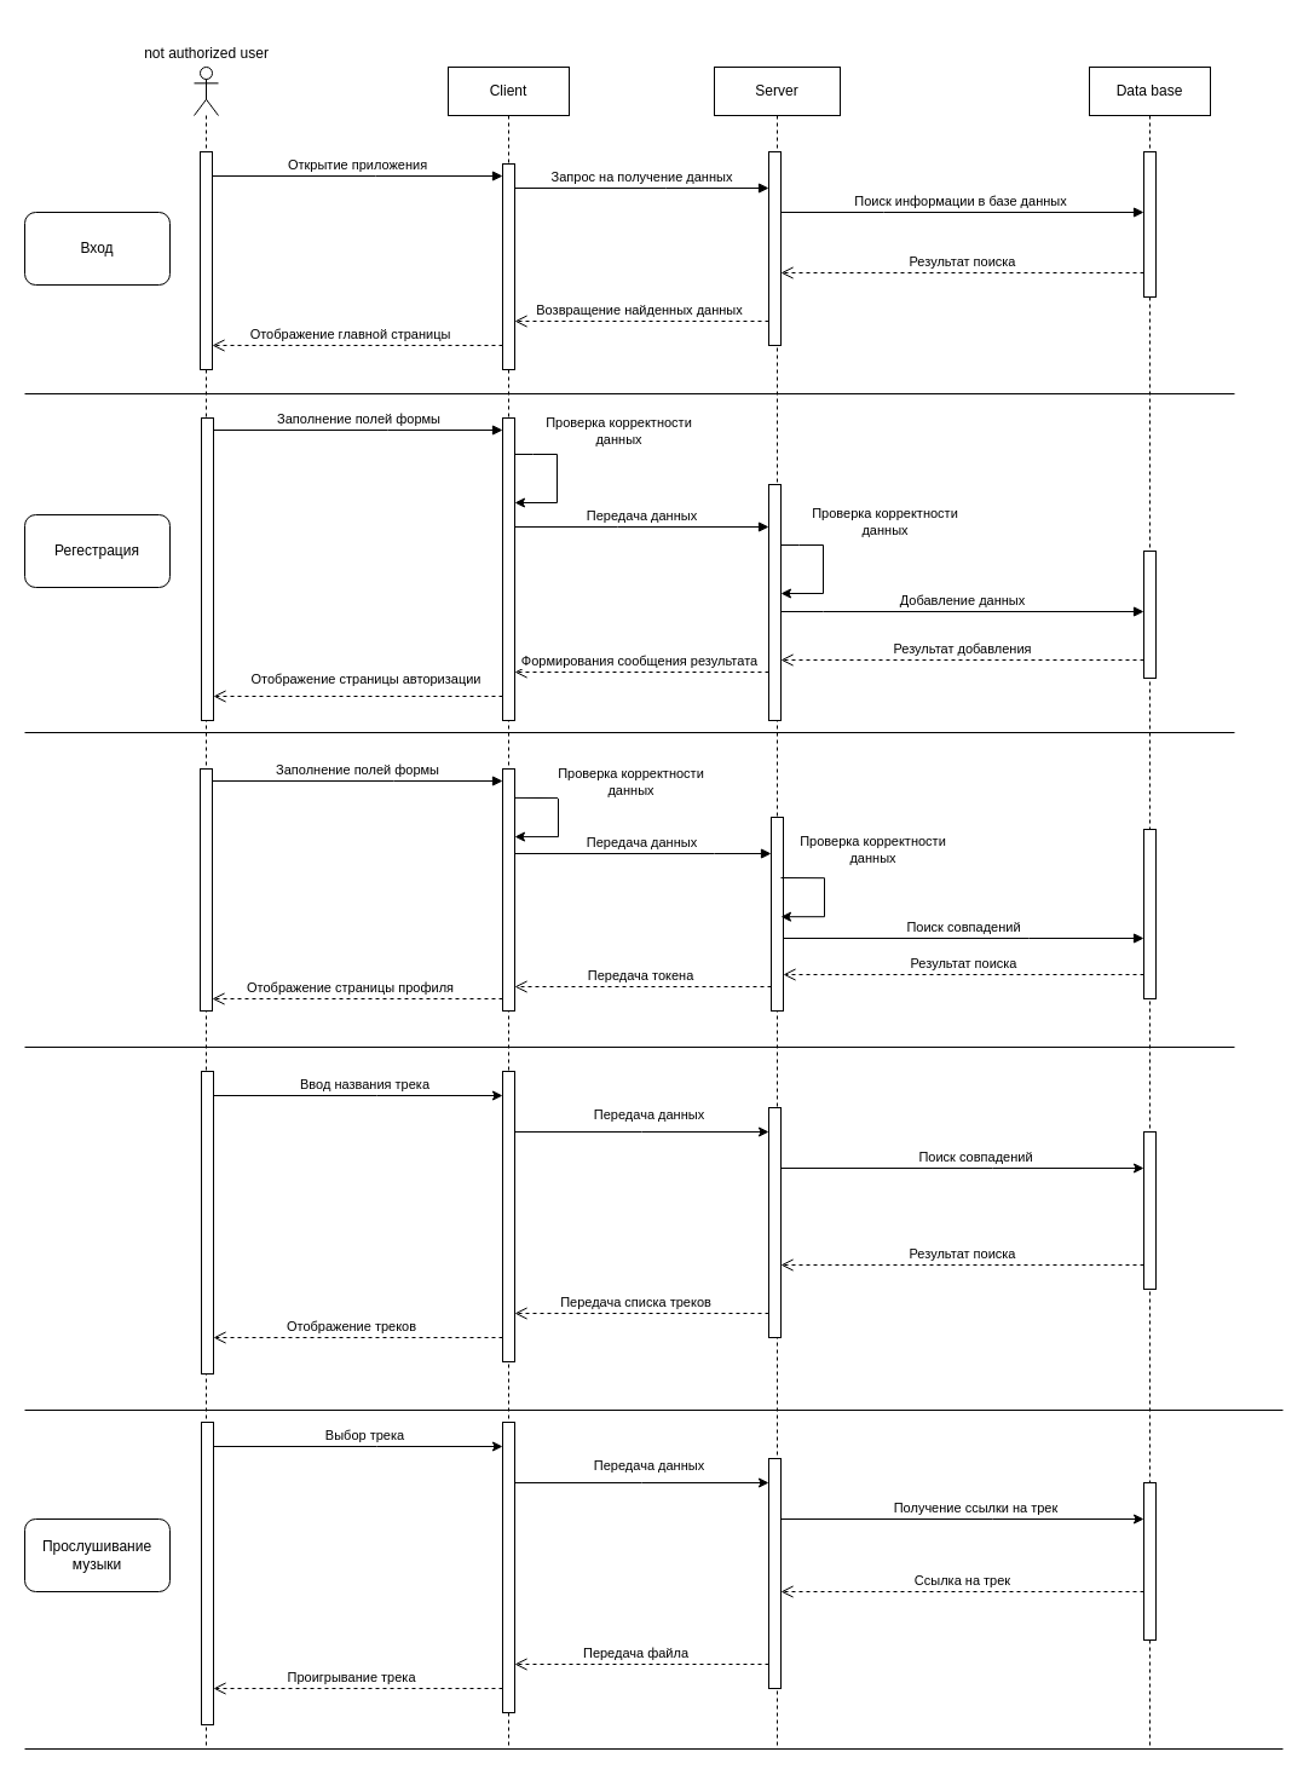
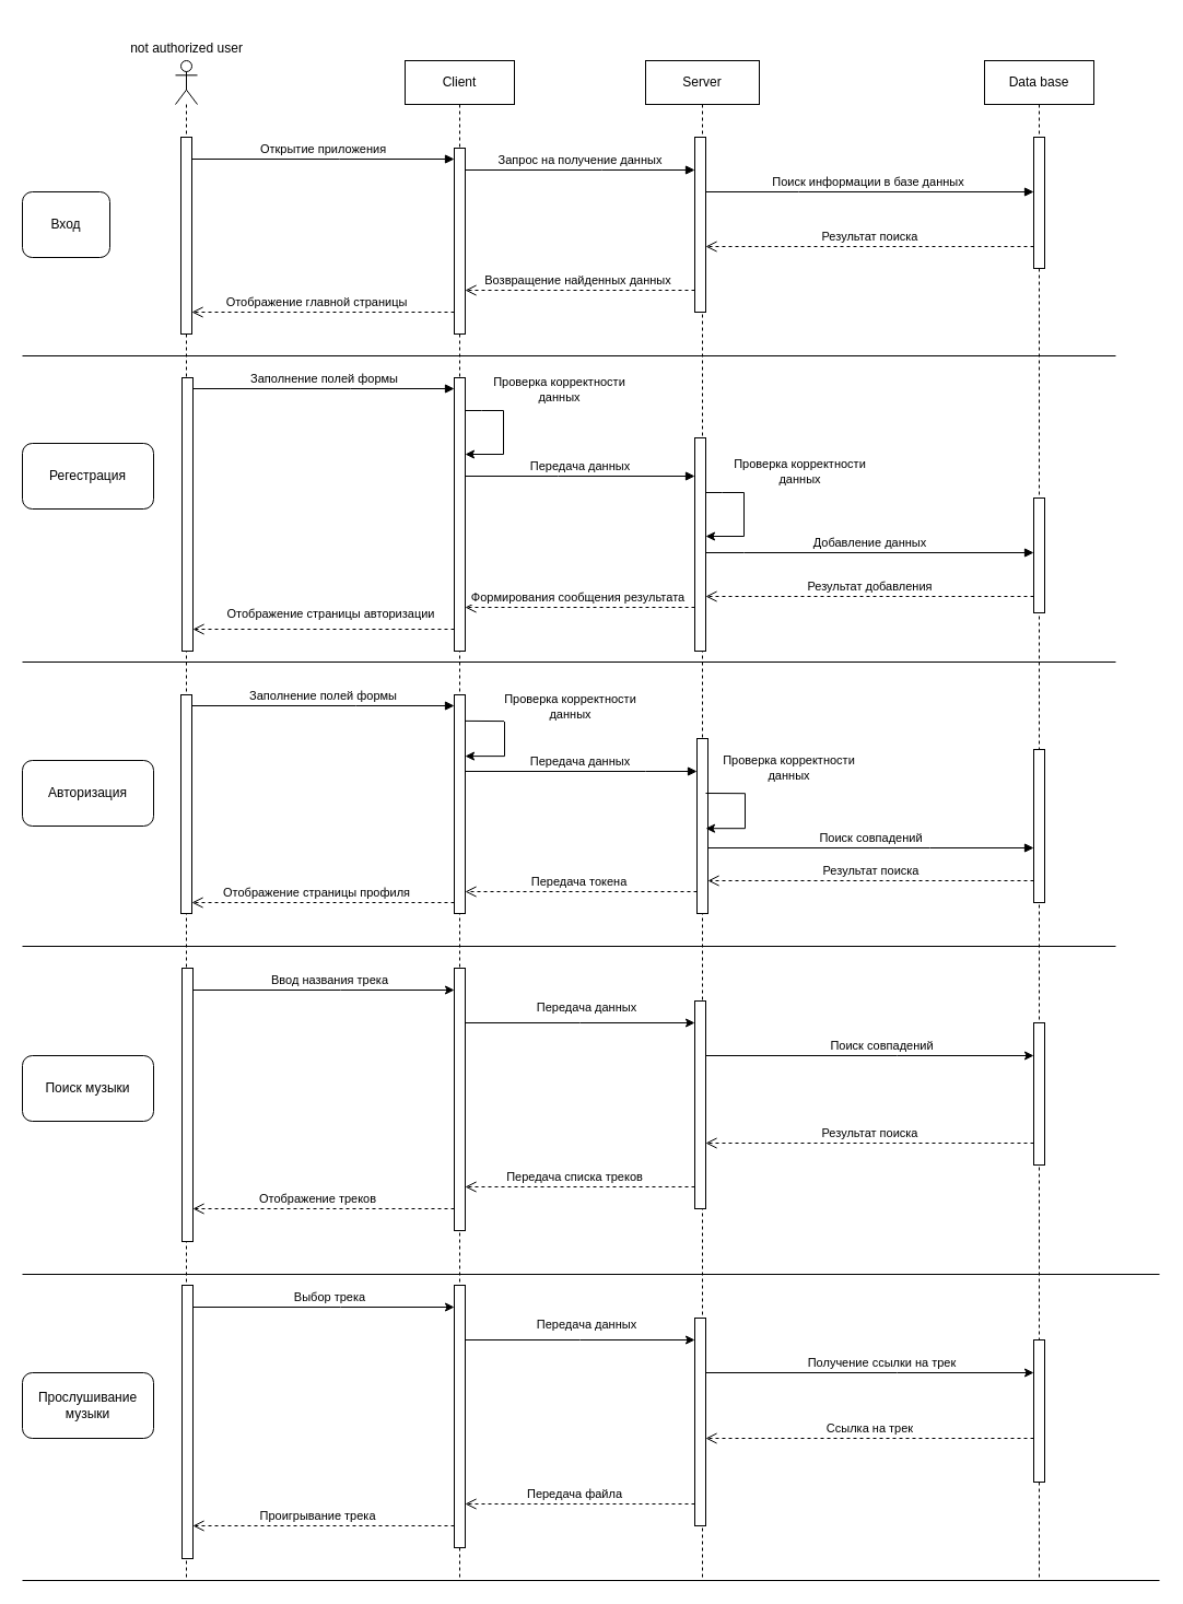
- <mxCell id="37" value="Вход" style="rounded=1;whiteSpace=wrap;html=1;" vertex="1" parent="1"><mxGeometry x="20" y="175" width="120" height="60" as="geometry" /></mxCell>
+ <mxCell id="37" value="Вход" style="rounded=1;whiteSpace=wrap;html=1;" vertex="1" parent="1"><mxGeometry x="20" y="175" width="80" height="60" as="geometry" /></mxCell>
- <mxCell id="26" value="Регестрация" style="rounded=1;whiteSpace=wrap;html=1;" vertex="1" parent="1"><mxGeometry x="20" y="425" width="120" height="60" as="geometry" /></mxCell>
+ <mxCell id="26" value="Регестрация" style="rounded=1;whiteSpace=wrap;html=1;" vertex="1" parent="1"><mxGeometry x="20" y="405" width="120" height="60" as="geometry" /></mxCell>
+ <mxCell id="40" value="Авторизация" style="rounded=1;whiteSpace=wrap;html=1;" vertex="1" parent="1"><mxGeometry x="20" y="695" width="120" height="60" as="geometry" /></mxCell>
+ <mxCell id="50" value="Поиск музыки" style="rounded=1;whiteSpace=wrap;html=1;" vertex="1" parent="1"><mxGeometry x="20" y="965" width="120" height="60" as="geometry" /></mxCell>
